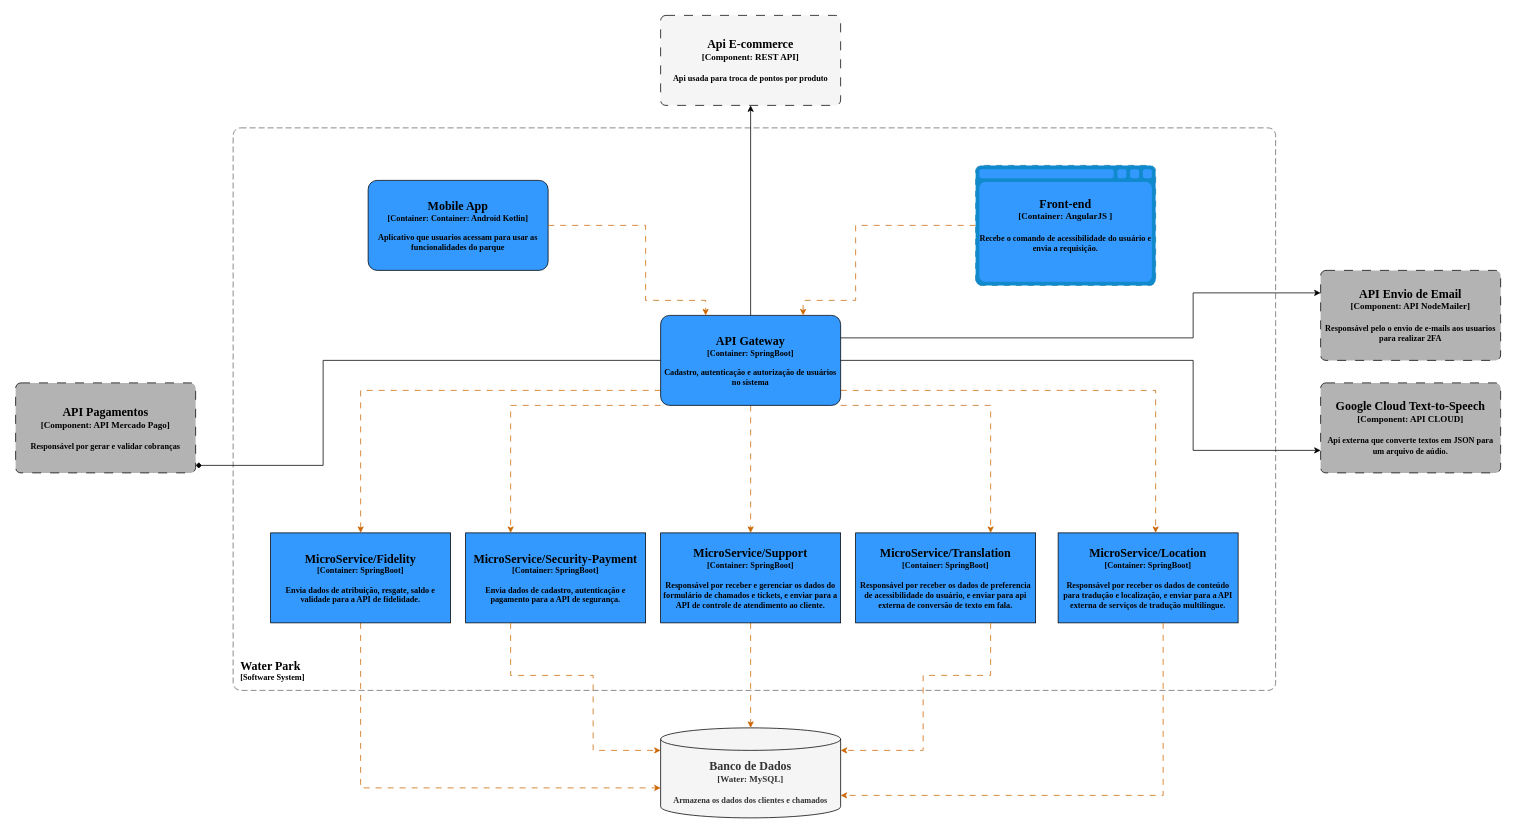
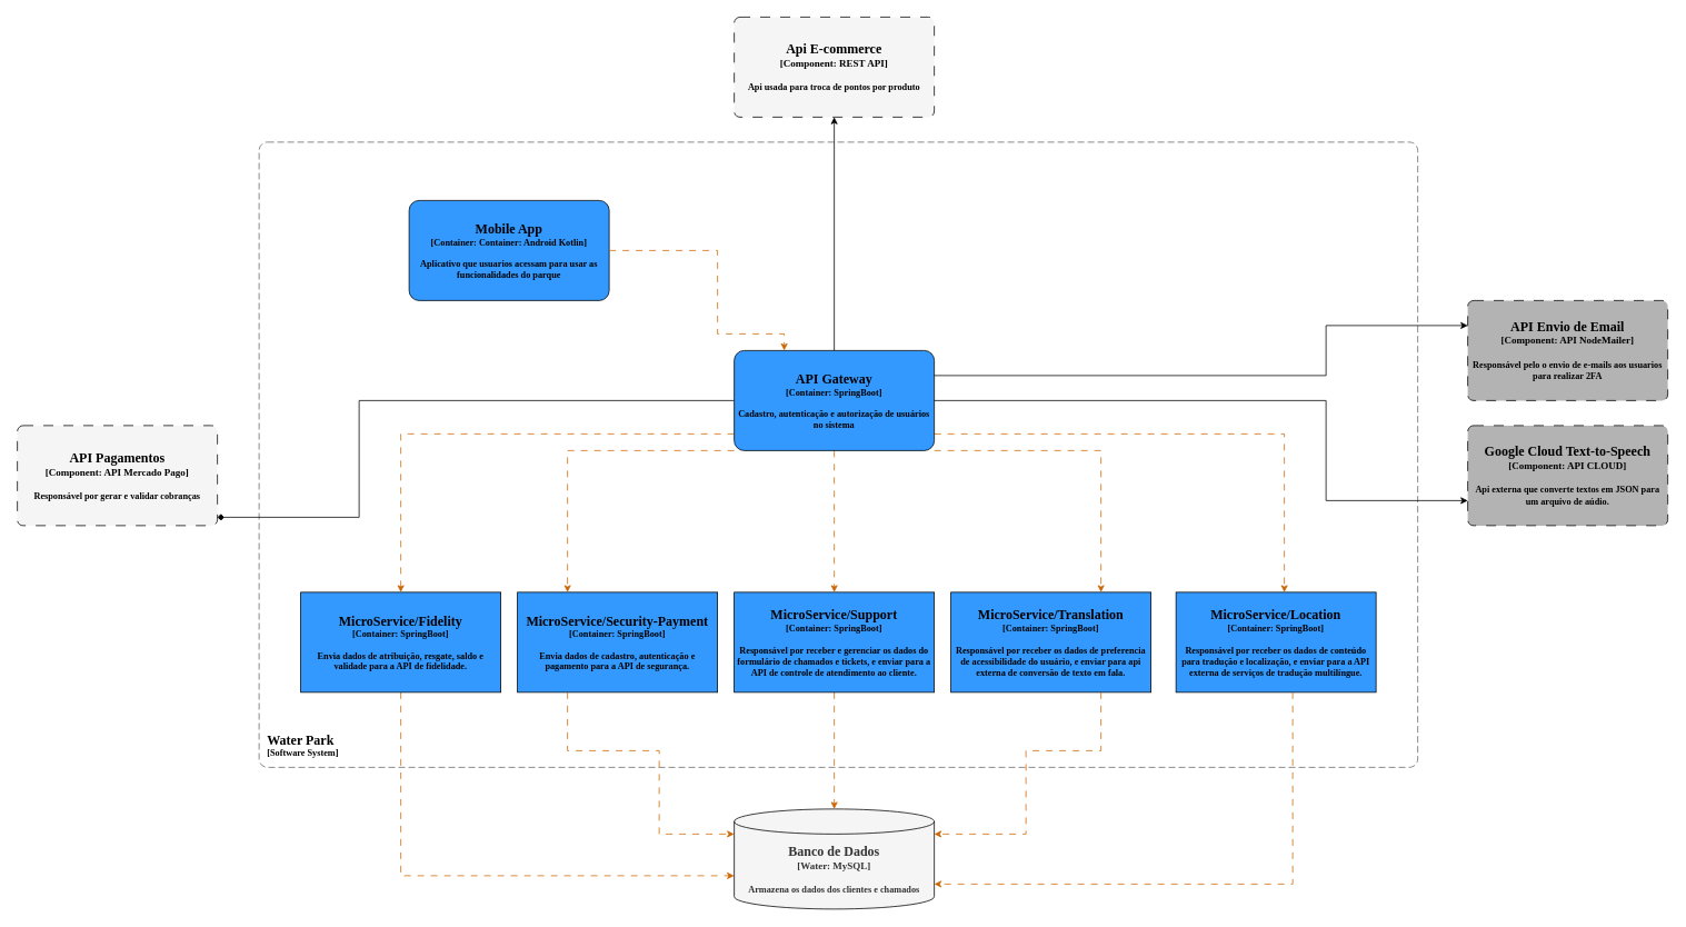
- <mxCell id="20" value="&lt;font style=&quot;font-size: 16px&quot;&gt;&lt;span&gt;Front-end&lt;/span&gt;&lt;/font&gt;&lt;div&gt;[Container:&amp;nbsp;AngularJS ]&lt;/div&gt;&lt;br&gt;&lt;div&gt;&lt;font style=&quot;font-size: 11px&quot;&gt;&lt;font&gt;Recebe o comando de acessibilidade do usuário e envia a requisição.&lt;/font&gt;&lt;/font&gt;&lt;/div&gt;" style="shape=mxgraph.c4.webBrowserContainer2;whiteSpace=wrap;html=1;boundedLbl=1;rounded=0;labelBackgroundColor=none;strokeColor=#CC6600;fillColor=#3399FF;strokeColor=#118ACD;strokeColor2=#0E7DAD;fontSize=12;align=center;metaEdit=1;points=[[0.5,0,0],[1,0.25,0],[1,0.5,0],[1,0.75,0],[0.5,1,0],[0,0.75,0],[0,0.5,0],[0,0.25,0]];resizable=0;fontStyle=1;labelBorderColor=none;verticalAlign=middle;fontFamily=Tahoma;dashed=1;dashPattern=8 8;" parent="1" vertex="1"><mxGeometry x="1300" y="220" width="240" height="160" as="geometry" /></mxCell>
- <mxCell id="19" style="edgeStyle=orthogonalEdgeStyle;rounded=0;orthogonalLoop=1;jettySize=auto;html=1;align=center;fontStyle=1;fontColor=default;labelBackgroundColor=none;labelBorderColor=none;verticalAlign=middle;fontFamily=Tahoma;fillColor=#dae8fc;strokeColor=#CC6600;dashed=1;dashPattern=8 8;" parent="1" source="20" target="7" edge="1"><mxGeometry relative="1" as="geometry"><Array as="points"><mxPoint x="1140" y="400" /><mxPoint x="1070" y="400" /></Array></mxGeometry></mxCell>
- <mxCell id="25" value="&lt;font style=&quot;font-size: 16px&quot;&gt;&lt;span&gt;API Pagamentos&lt;/span&gt;&lt;/font&gt;&lt;div&gt;[Component: API Mercado Pago]&lt;/div&gt;&lt;br&gt;&lt;div&gt;&lt;font style=&quot;font-size: 11px&quot;&gt;Responsável por gerar e validar cobranças&lt;/font&gt;&lt;/div&gt;" style="rounded=1;whiteSpace=wrap;html=1;labelBackgroundColor=none;fillColor=#B3B3B3;fontColor=default;align=center;arcSize=6;strokeColor=#000000;metaEdit=1;resizable=0;points=[[0.25,0,0],[0.5,0,0],[0.75,0,0],[1,0.25,0],[1,0.5,0],[1,0.75,0],[0.75,1,0],[0.5,1,0],[0.25,1,0],[0,0.75,0],[0,0.5,0],[0,0.25,0]];dashed=1;dashPattern=12 12;fontStyle=1;labelBorderColor=none;verticalAlign=middle;fontFamily=Tahoma;" parent="1" vertex="1"><mxGeometry x="20" y="510" width="240" height="120" as="geometry" /></mxCell>
+ <mxCell id="25" value="&lt;font style=&quot;font-size: 16px&quot;&gt;&lt;span&gt;API Pagamentos&lt;/span&gt;&lt;/font&gt;&lt;div&gt;[Component: API Mercado Pago]&lt;/div&gt;&lt;br&gt;&lt;div&gt;&lt;font style=&quot;font-size: 11px&quot;&gt;Responsável por gerar e validar cobranças&lt;/font&gt;&lt;/div&gt;" style="rounded=1;whiteSpace=wrap;html=1;labelBackgroundColor=none;fillColor=#f5f5f5;fontColor=default;align=center;arcSize=6;strokeColor=#000000;metaEdit=1;resizable=0;points=[[0.25,0,0],[0.5,0,0],[0.75,0,0],[1,0.25,0],[1,0.5,0],[1,0.75,0],[0.75,1,0],[0.5,1,0],[0.25,1,0],[0,0.75,0],[0,0.5,0],[0,0.25,0]];dashed=1;dashPattern=12 12;fontStyle=1;labelBorderColor=none;verticalAlign=middle;fontFamily=Tahoma;" parent="1" vertex="1"><mxGeometry x="20" y="510" width="240" height="120" as="geometry" /></mxCell>
